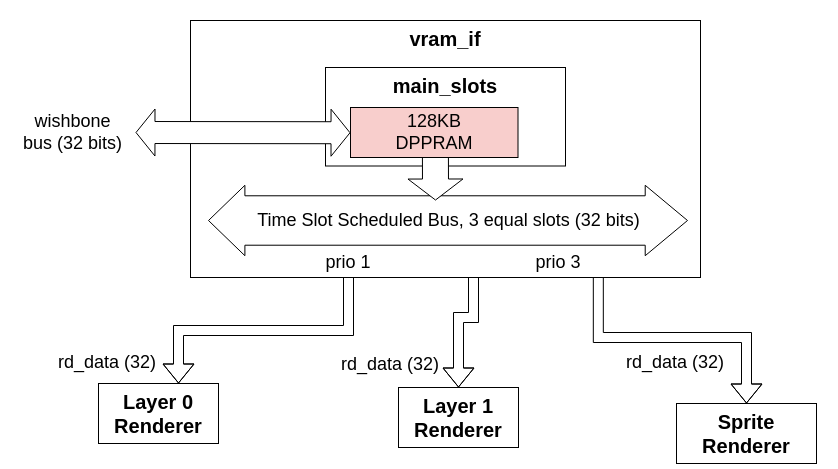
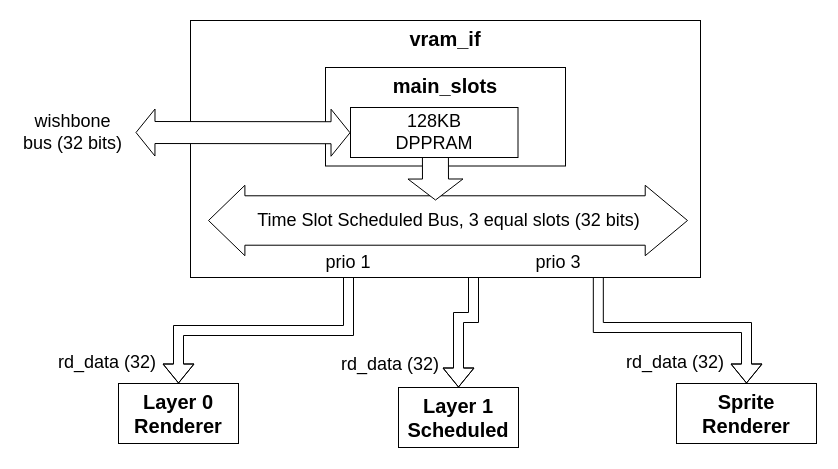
- <mxCell id="20" value="128KB&lt;br&gt;DPPRAM" style="rounded=0;whiteSpace=wrap;html=1;fontSize=18;fillColor=#f8cecc;" parent="1" vertex="1"><mxGeometry x="350" y="107" width="167.5" height="50" as="geometry" /></mxCell>
+ <mxCell id="20" value="128KB&lt;br&gt;DPPRAM" style="rounded=0;whiteSpace=wrap;html=1;fontSize=18;" parent="1" vertex="1"><mxGeometry x="350" y="107" width="167.5" height="50" as="geometry" /></mxCell>
- <mxCell id="7" value="&lt;b&gt;Layer 0 Renderer&lt;/b&gt;" style="rounded=0;whiteSpace=wrap;html=1;direction=east;fontSize=20;" parent="1" vertex="1"><mxGeometry x="98" y="383" width="120" height="60" as="geometry" /></mxCell>
+ <mxCell id="7" value="&lt;b&gt;Layer 0 Renderer&lt;/b&gt;" style="rounded=0;whiteSpace=wrap;html=1;direction=east;fontSize=20;" parent="1" vertex="1"><mxGeometry x="118" y="383" width="120" height="60" as="geometry" /></mxCell>
- <mxCell id="8" value="&lt;b&gt;Layer 1 Renderer&lt;/b&gt;" style="rounded=0;whiteSpace=wrap;html=1;direction=east;fontSize=20;" parent="1" vertex="1"><mxGeometry x="398" y="387" width="120" height="60" as="geometry" /></mxCell>
+ <mxCell id="8" value="&lt;b&gt;Layer 1 Scheduled&lt;/b&gt;" style="rounded=0;whiteSpace=wrap;html=1;direction=east;fontSize=20;" parent="1" vertex="1"><mxGeometry x="398" y="387" width="120" height="60" as="geometry" /></mxCell>
- <mxCell id="9" value="&lt;b&gt;Sprite&lt;br style=&quot;font-size: 20px;&quot;&gt;Renderer&lt;/b&gt;" style="rounded=0;whiteSpace=wrap;html=1;direction=east;fontSize=20;" parent="1" vertex="1"><mxGeometry x="676" y="403" width="140" height="60" as="geometry" /></mxCell>
+ <mxCell id="9" value="&lt;b&gt;Sprite&lt;br style=&quot;font-size: 20px;&quot;&gt;Renderer&lt;/b&gt;" style="rounded=0;whiteSpace=wrap;html=1;direction=east;fontSize=20;" parent="1" vertex="1"><mxGeometry x="676" y="383" width="140" height="60" as="geometry" /></mxCell>
